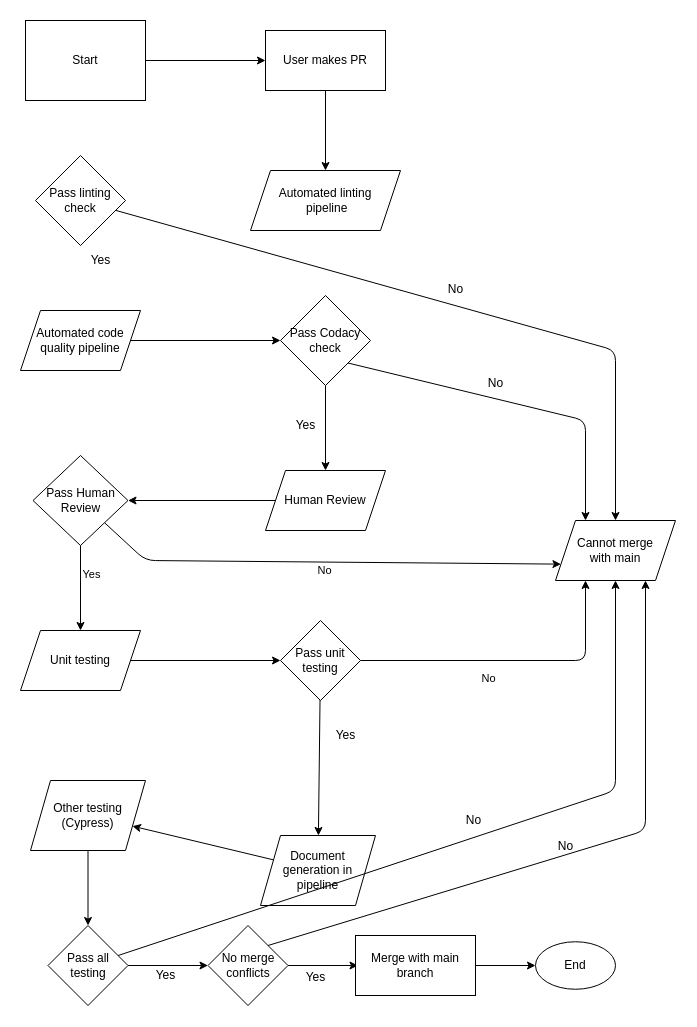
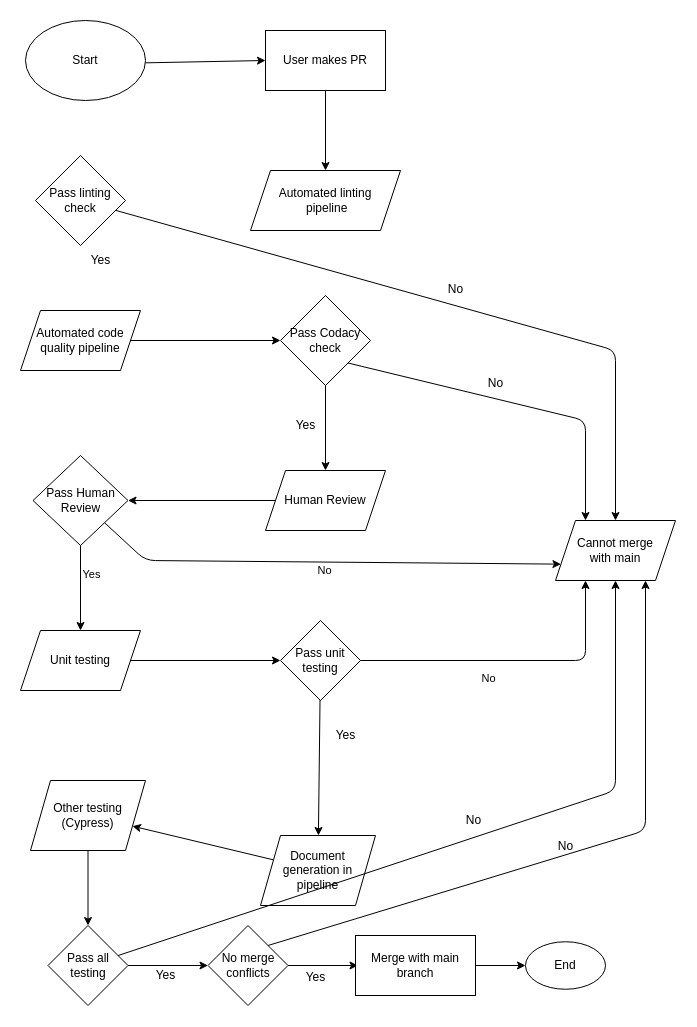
- <mxCell id="3" value="Start" style="whiteSpace=wrap;html=1;rounded=0;" parent="1" vertex="1"><mxGeometry x="25" y="20" width="120" height="80" as="geometry" /></mxCell>
+ <mxCell id="3" value="Start" style="ellipse;whiteSpace=wrap;html=1;" parent="1" vertex="1"><mxGeometry x="25" y="20" width="120" height="80" as="geometry" /></mxCell>
- <mxCell id="43" value="End" style="ellipse;whiteSpace=wrap;html=1;rounded=0;" parent="1" vertex="1"><mxGeometry x="535" y="941.25" width="80" height="47.5" as="geometry" /></mxCell>
+ <mxCell id="43" value="End" style="ellipse;whiteSpace=wrap;html=1;rounded=0;" parent="1" vertex="1"><mxGeometry x="525" y="941.25" width="80" height="47.5" as="geometry" /></mxCell>
